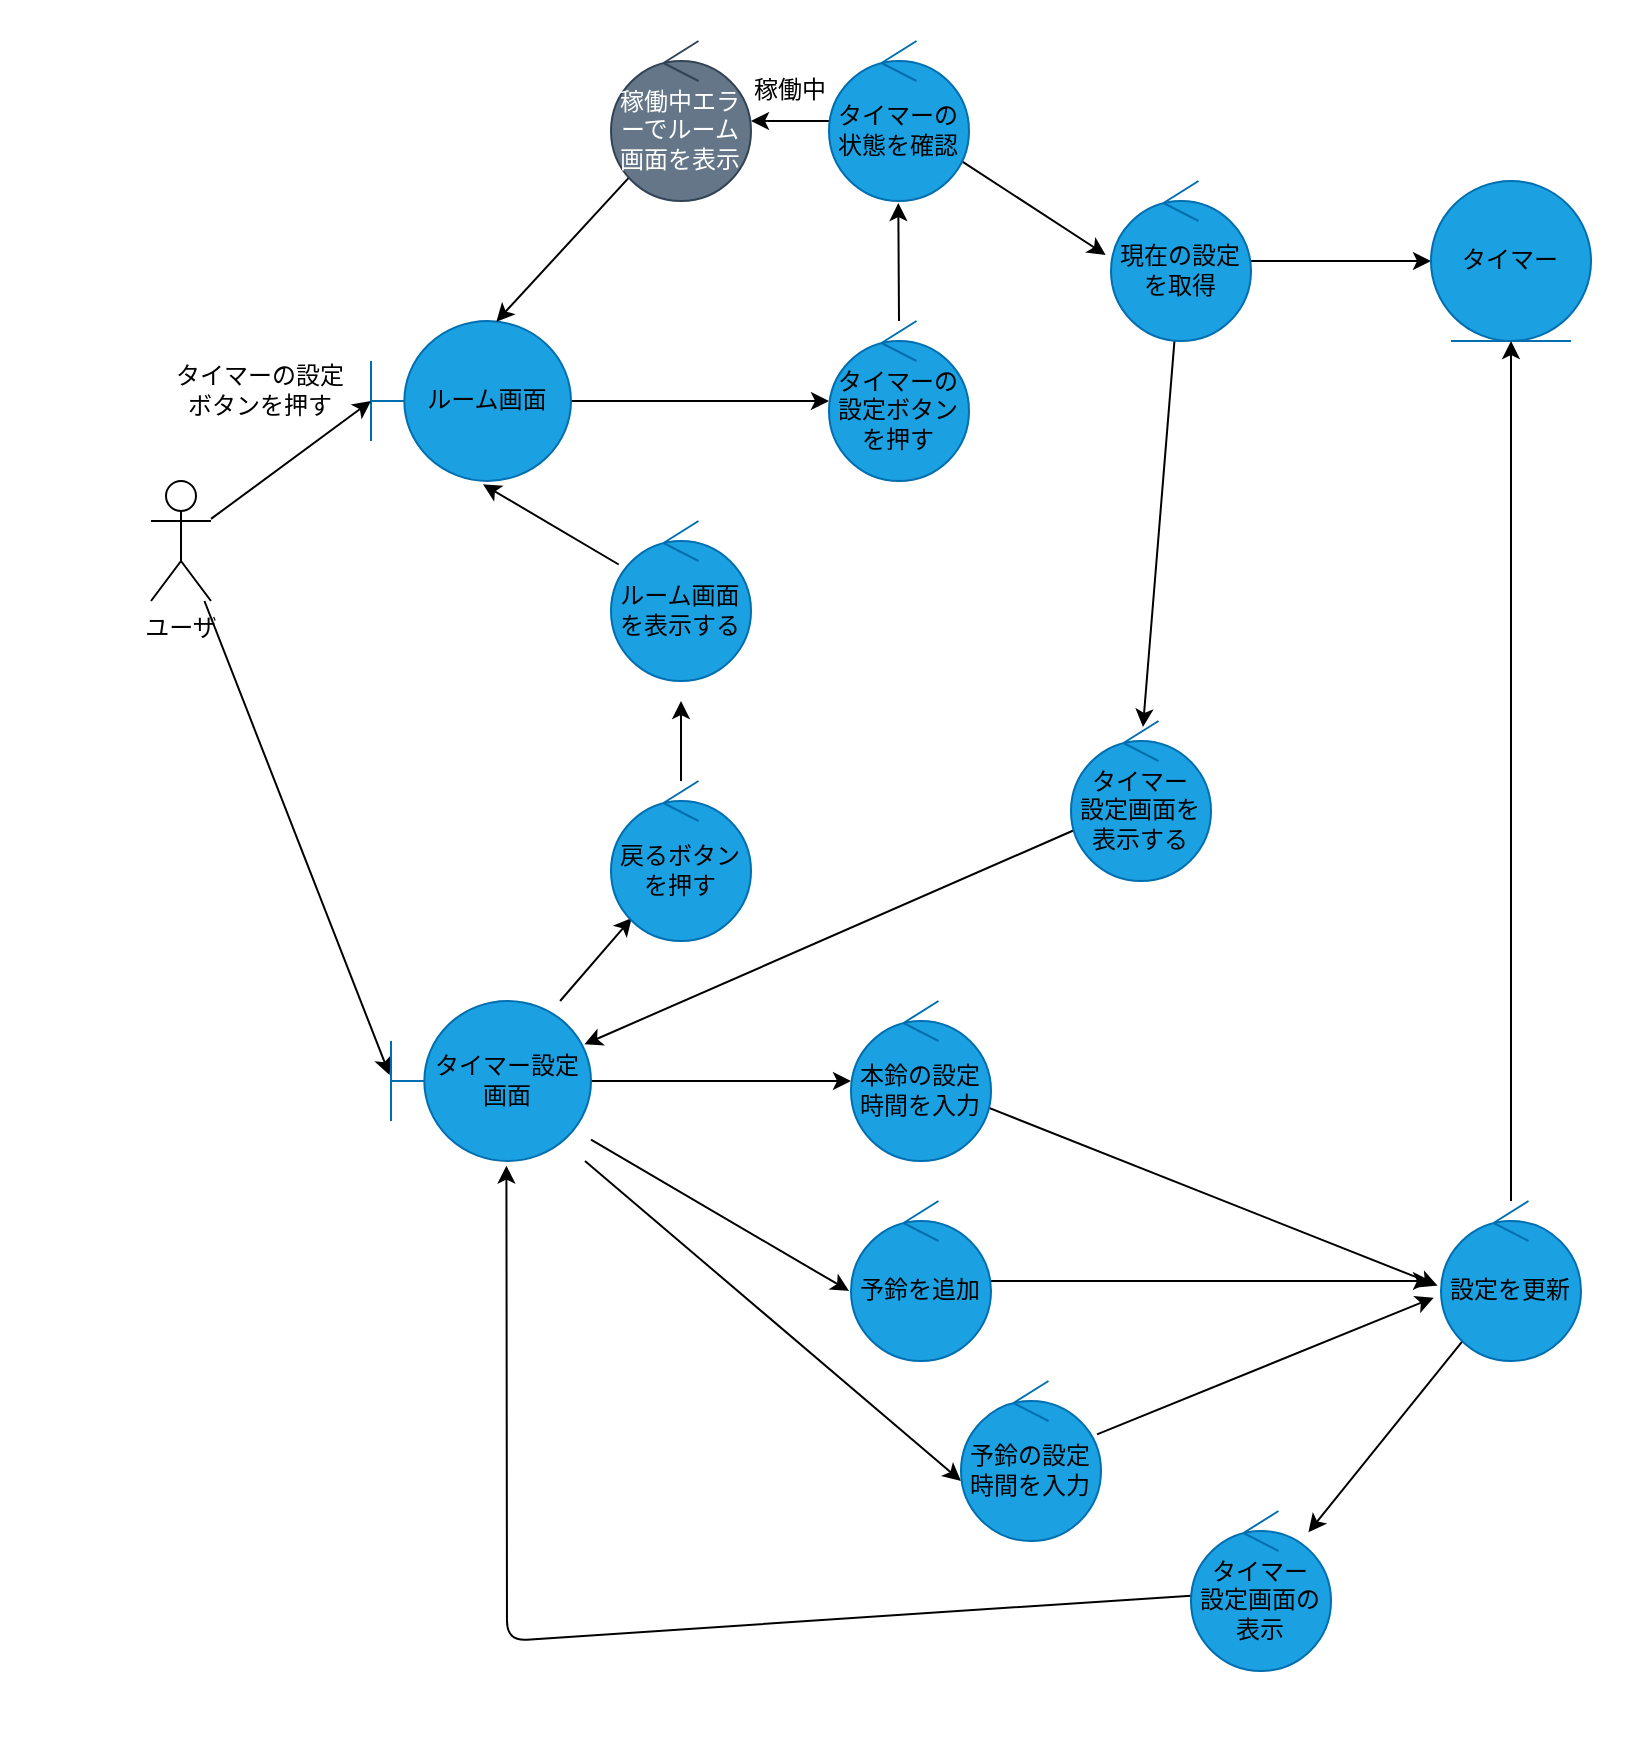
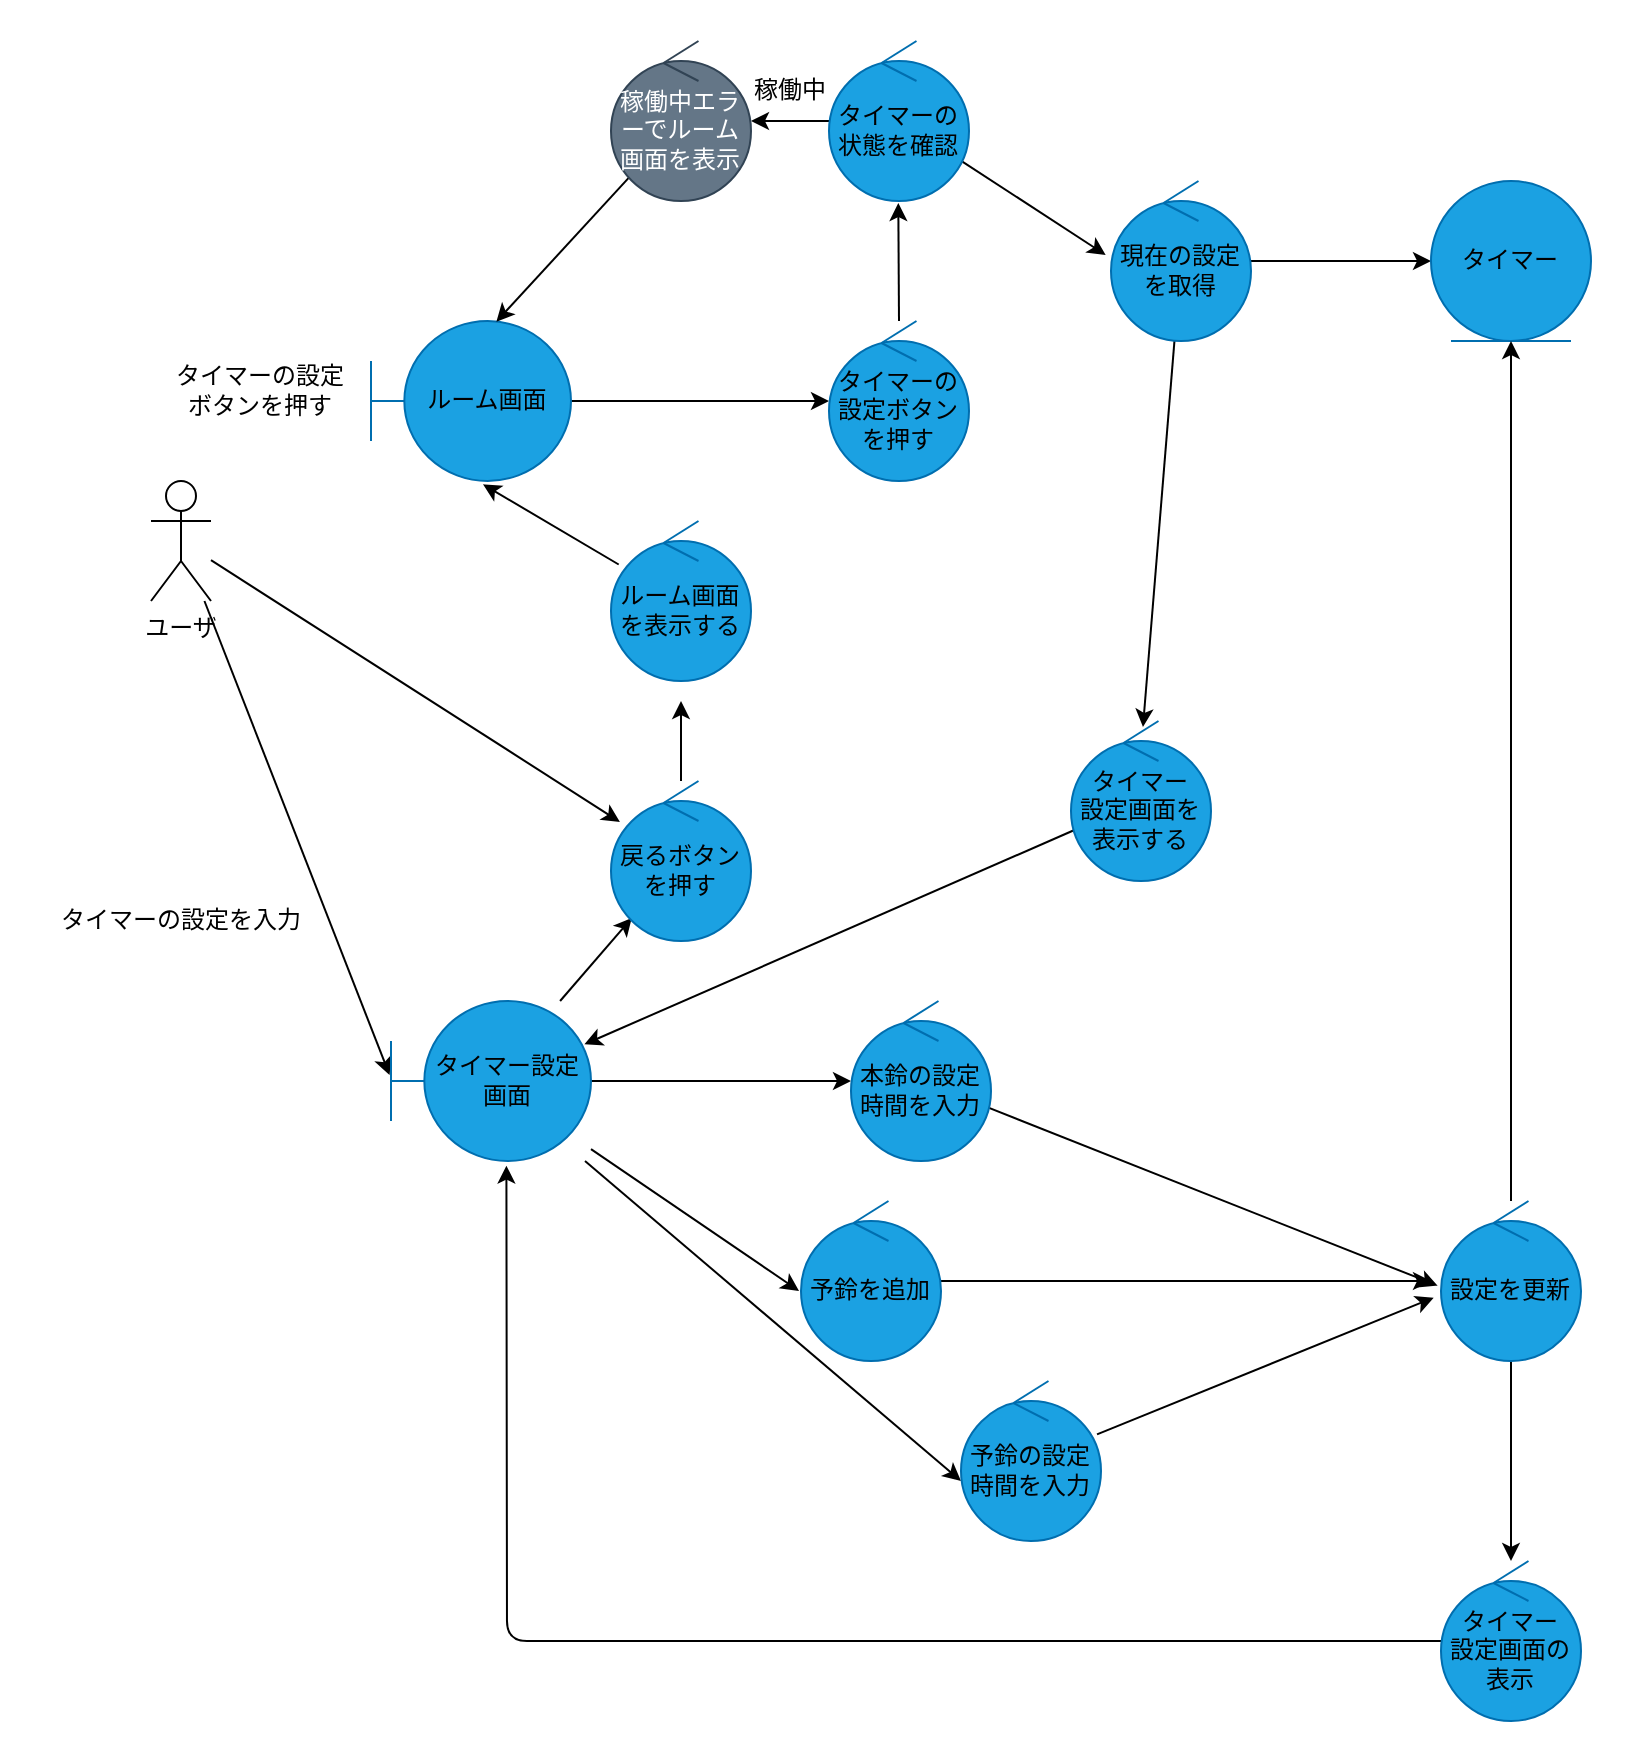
- <mxCell id="4" style="edgeStyle=none;html=1;fontColor=#000000;entryX=0;entryY=0.5;entryDx=0;entryDy=0;entryPerimeter=0;strokeColor=#000000;" edge="1" parent="1" source="6" target="3"><mxGeometry relative="1" as="geometry"><mxPoint x="115" y="270" as="targetPoint" /></mxGeometry></mxCell>
+ <mxCell id="4" style="edgeStyle=none;html=1;fontColor=#000000;strokeColor=#000000;" edge="1" parent="1" source="6" target="28"><mxGeometry relative="1" as="geometry"><mxPoint x="115" y="270" as="targetPoint" /></mxGeometry></mxCell>
+ <mxCell id="33" value="タイマーの設定を入力" style="text;html=1;align=center;verticalAlign=middle;resizable=0;points=[];autosize=1;strokeColor=none;fillColor=none;fontSize=12;fontFamily=Helvetica;fontColor=#000000;" vertex="1" parent="1"><mxGeometry x="20" y="450" width="140" height="20" as="geometry" /></mxCell>
- <mxCell id="40" value="予鈴を追加" style="ellipse;shape=umlControl;whiteSpace=wrap;html=1;fontFamily=Helvetica;fontSize=12;fontColor=#000000;strokeColor=#006EAF;fillColor=#1ba1e2;" vertex="1" parent="1"><mxGeometry x="425" y="600" width="70" height="80" as="geometry" /></mxCell>
+ <mxCell id="40" value="予鈴を追加" style="ellipse;shape=umlControl;whiteSpace=wrap;html=1;fontFamily=Helvetica;fontSize=12;fontColor=#000000;strokeColor=#006EAF;fillColor=#1ba1e2;" vertex="1" parent="1"><mxGeometry x="400" y="600" width="70" height="80" as="geometry" /></mxCell>
- <mxCell id="38" value="タイマー&lt;br&gt;設定画面の表示" style="ellipse;shape=umlControl;whiteSpace=wrap;html=1;fontFamily=Helvetica;fontSize=12;fontColor=#000000;strokeColor=#006EAF;fillColor=#1ba1e2;" vertex="1" parent="1"><mxGeometry x="595" y="755" width="70" height="80" as="geometry" /></mxCell>
+ <mxCell id="38" value="タイマー&lt;br&gt;設定画面の表示" style="ellipse;shape=umlControl;whiteSpace=wrap;html=1;fontFamily=Helvetica;fontSize=12;fontColor=#000000;strokeColor=#006EAF;fillColor=#1ba1e2;" vertex="1" parent="1"><mxGeometry x="720" y="780" width="70" height="80" as="geometry" /></mxCell>
